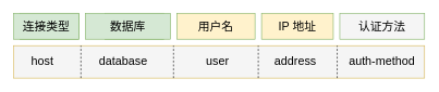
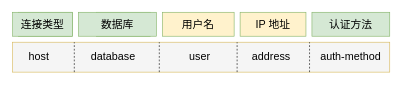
- <mxCell id="6" value="认证方法" style="rounded=0;whiteSpace=wrap;html=1;fillColor=#f5f5f5;strokeColor=#82b366;fontSize=18;" parent="1" vertex="1"><mxGeometry x="520" y="20" width="130" height="40" as="geometry" /></mxCell>
+ <mxCell id="6" value="认证方法" style="rounded=0;whiteSpace=wrap;html=1;fillColor=#d5e8d4;strokeColor=#82b366;fontSize=18;" parent="1" vertex="1"><mxGeometry x="520" y="20" width="130" height="40" as="geometry" /></mxCell>
